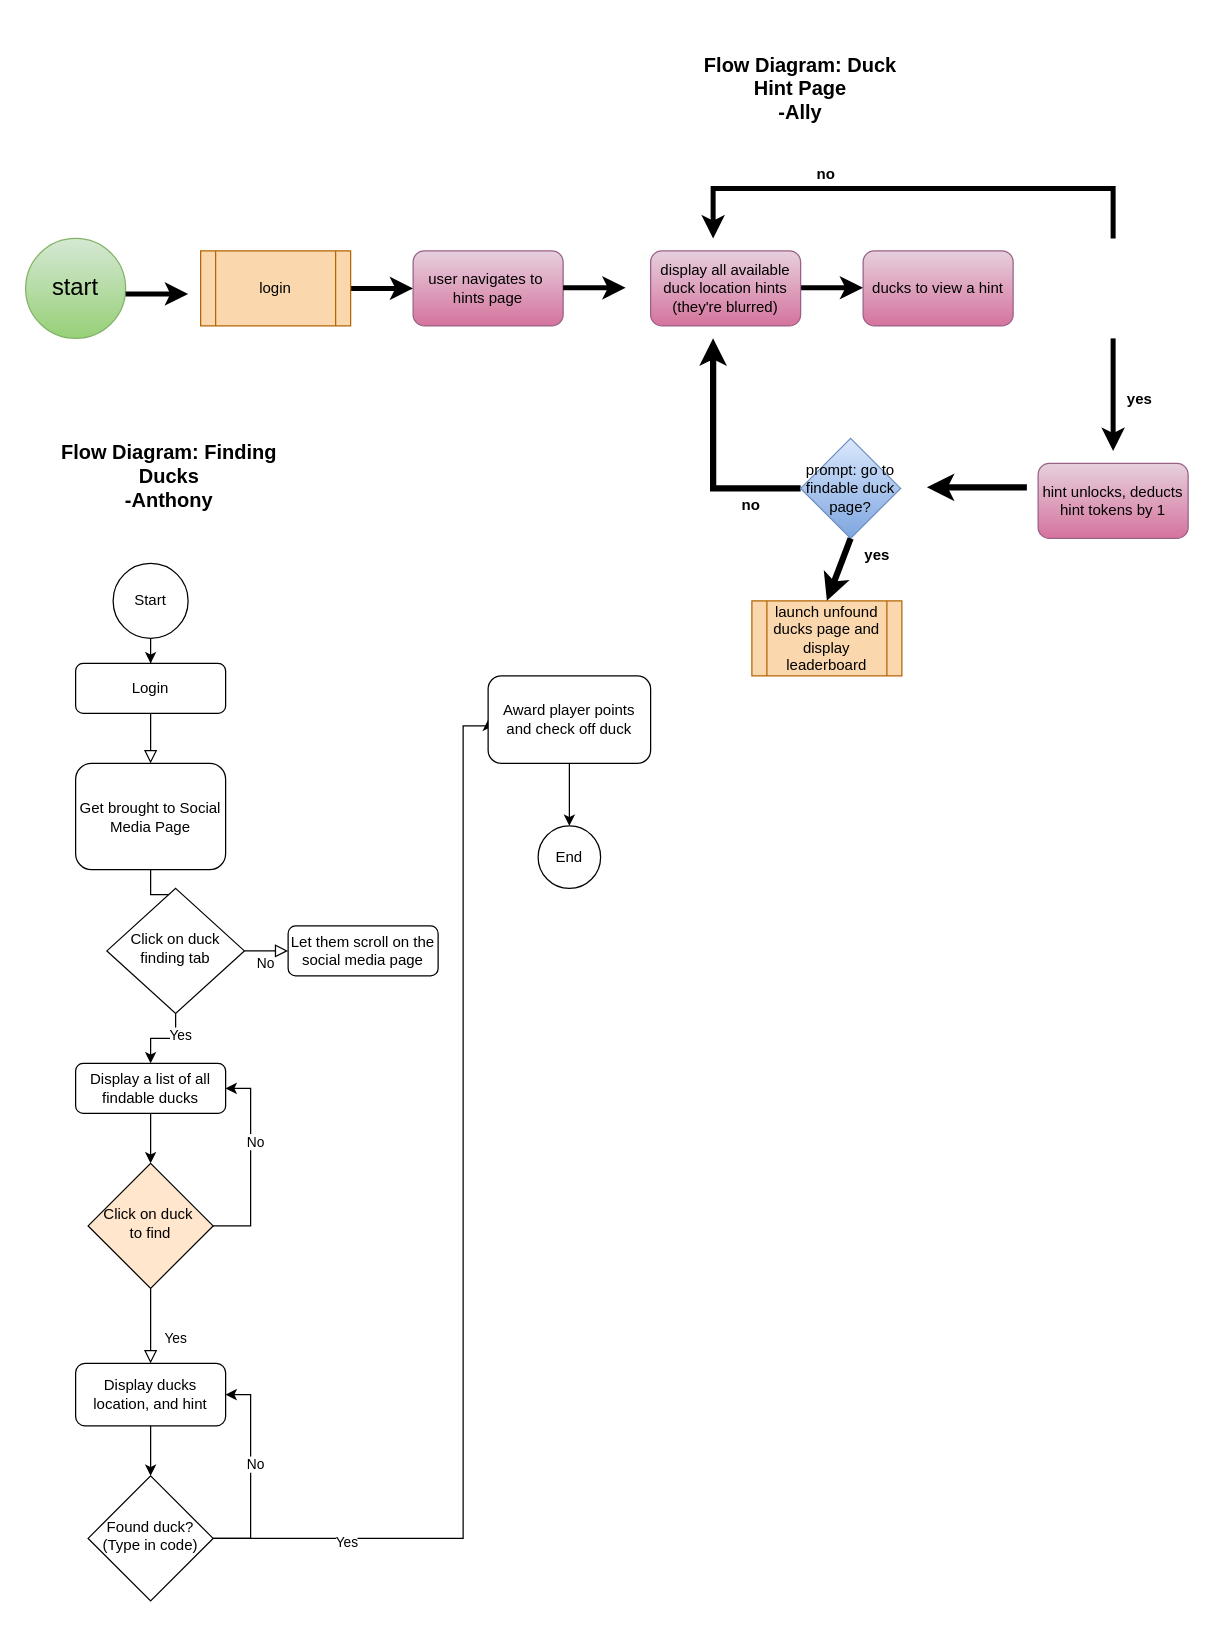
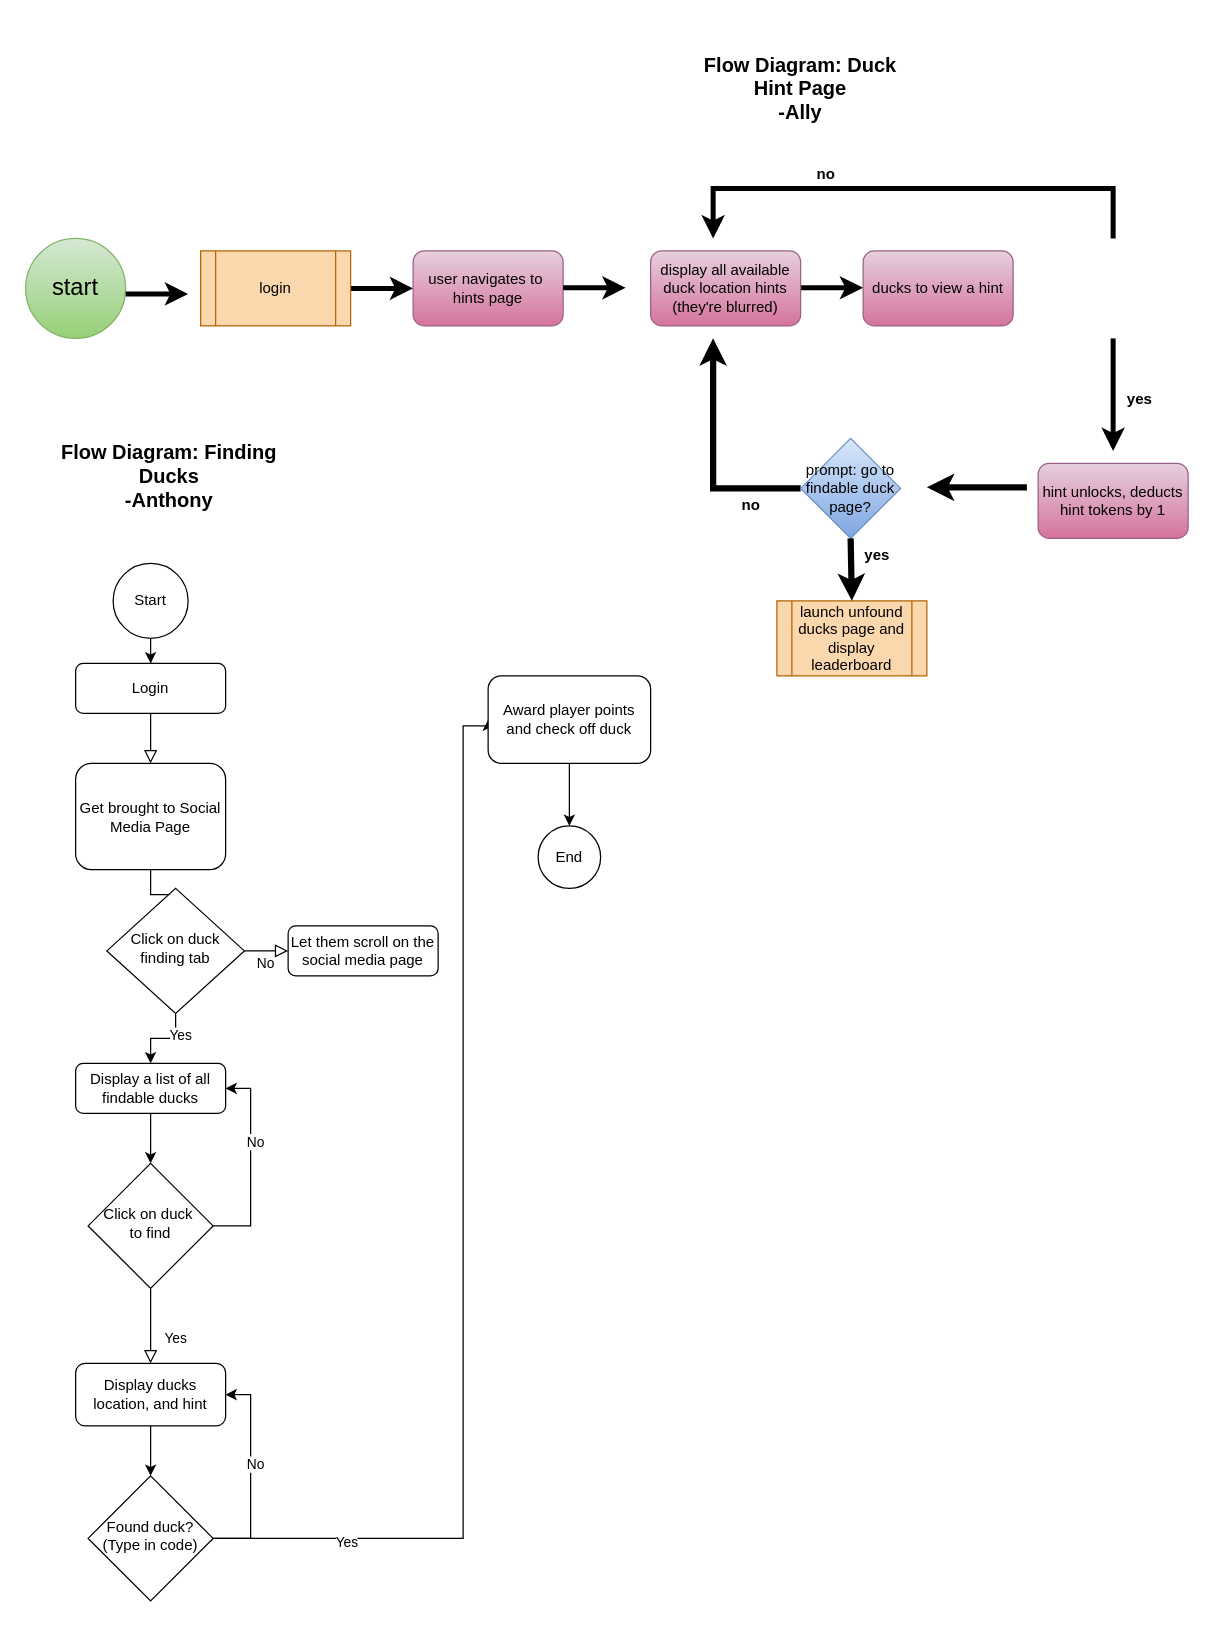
- <mxCell id="20" value="launch unfound ducks page and display leaderboard" style="shape=process;whiteSpace=wrap;html=1;backgroundOutline=1;fillColor=#fad7ac;strokeColor=#b46504;" vertex="1" parent="1"><mxGeometry x="601" y="480" width="120" height="60" as="geometry" /></mxCell>
+ <mxCell id="20" value="launch unfound ducks page and display leaderboard" style="shape=process;whiteSpace=wrap;html=1;backgroundOutline=1;fillColor=#fad7ac;strokeColor=#b46504;" vertex="1" parent="1"><mxGeometry x="621" y="480" width="120" height="60" as="geometry" /></mxCell>
- <mxCell id="34" value="Click on duck&amp;nbsp;&lt;div&gt;to find&lt;/div&gt;" style="rhombus;whiteSpace=wrap;html=1;shadow=0;fontFamily=Helvetica;fontSize=12;align=center;strokeWidth=1;spacing=6;spacingTop=-4;fillColor=#ffe6cc;" vertex="1" parent="1"><mxGeometry x="70" y="930" width="100" height="100" as="geometry" /></mxCell>
+ <mxCell id="34" value="Click on duck&amp;nbsp;&lt;div&gt;to find&lt;/div&gt;" style="rhombus;whiteSpace=wrap;html=1;shadow=0;fontFamily=Helvetica;fontSize=12;align=center;strokeWidth=1;spacing=6;spacingTop=-4;" vertex="1" parent="1"><mxGeometry x="70" y="930" width="100" height="100" as="geometry" /></mxCell>
